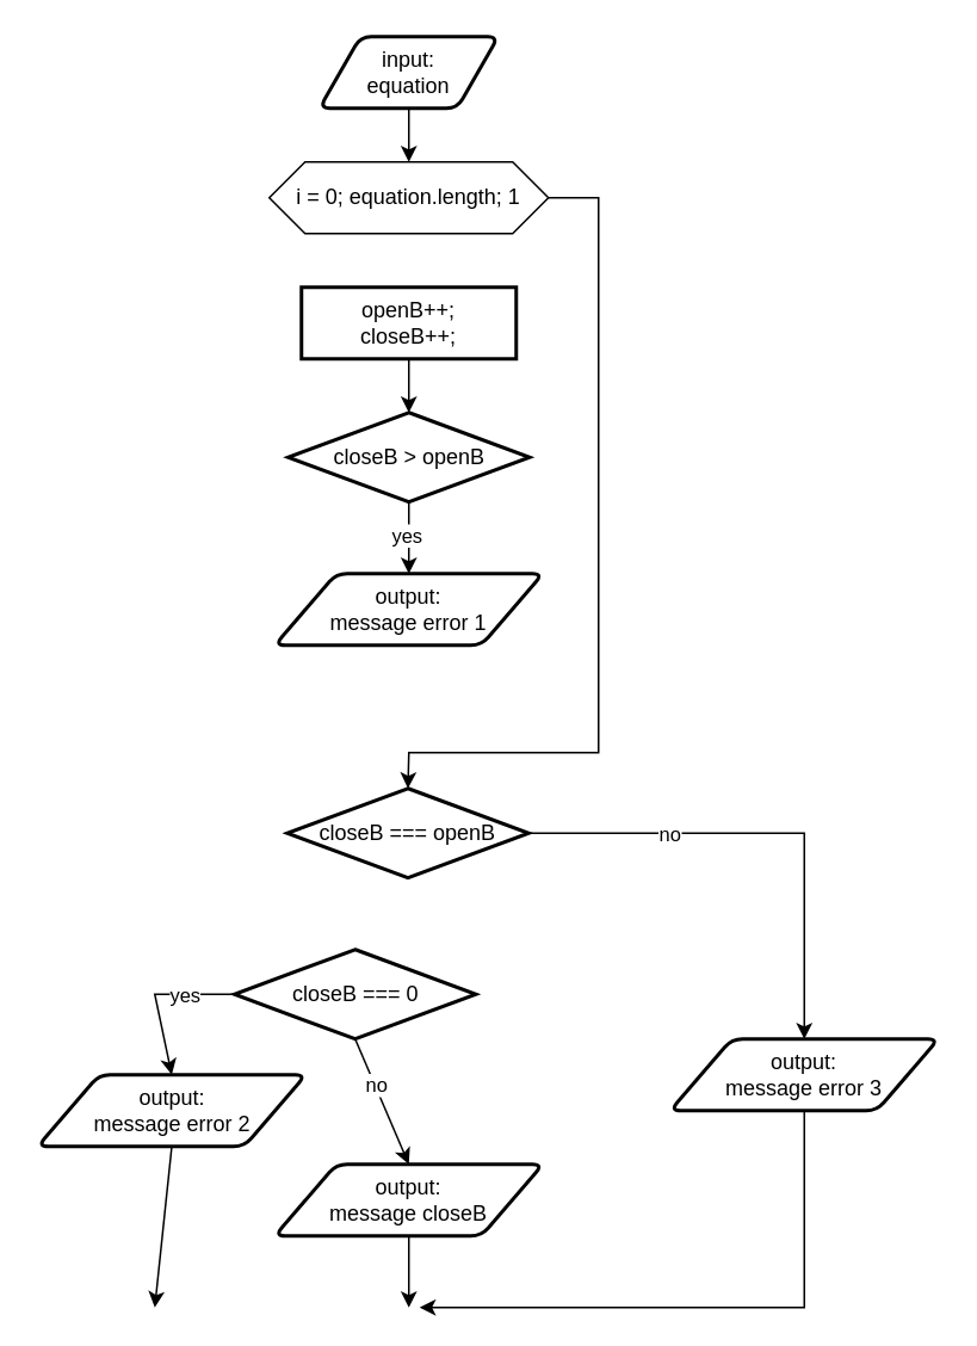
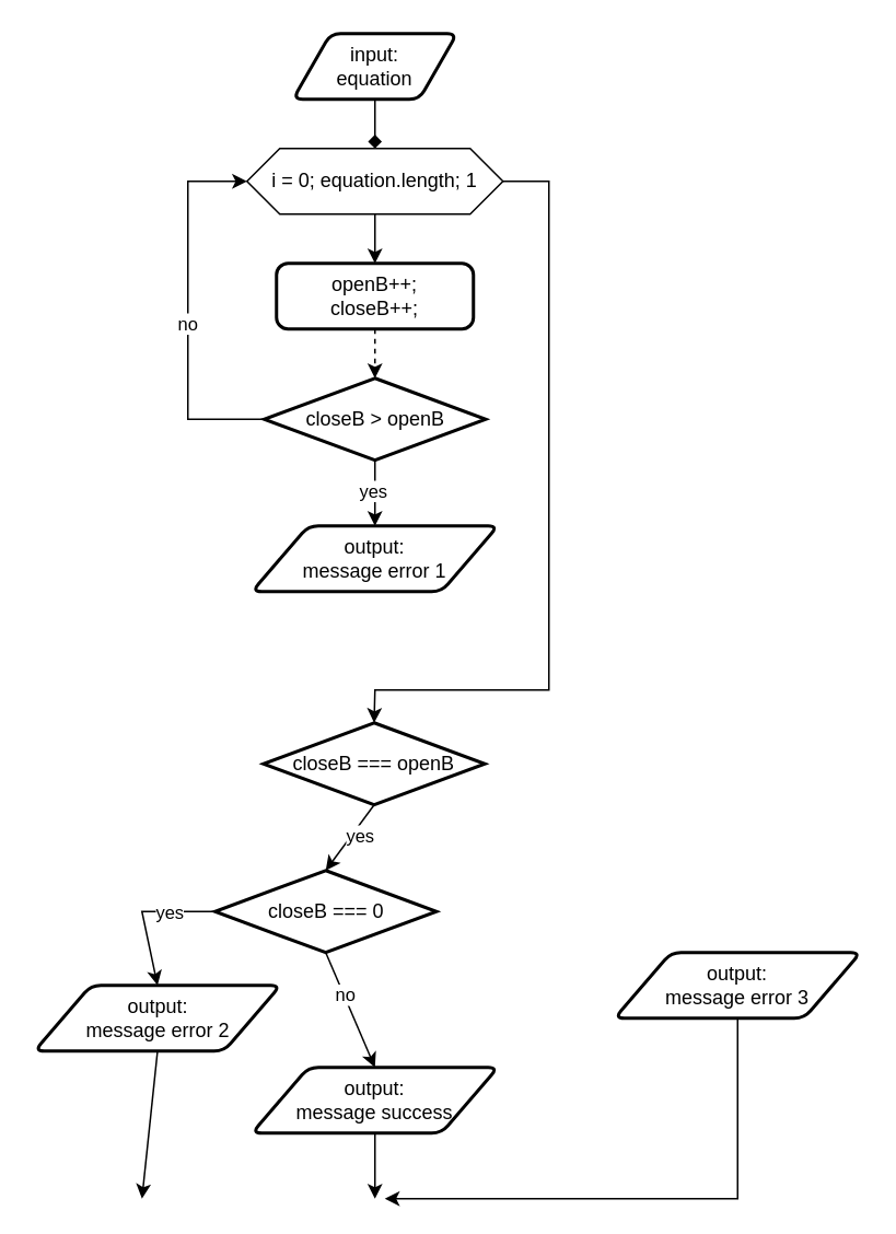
- <mxCell id="12" value="" style="endArrow=classic;html=1;rounded=0;exitX=0.5;exitY=1;exitDx=0;exitDy=0;" edge="1" parent="1" source="2" target="11"><mxGeometry width="50" height="50" relative="1" as="geometry"><mxPoint x="74" y="60" as="sourcePoint" /><mxPoint x="124" y="10" as="targetPoint" /></mxGeometry></mxCell>
+ <mxCell id="12" value="" style="endArrow=diamond;html=1;rounded=0;exitX=0.5;exitY=1;exitDx=0;exitDy=0;" edge="1" parent="1" source="2" target="11"><mxGeometry width="50" height="50" relative="1" as="geometry"><mxPoint x="74" y="60" as="sourcePoint" /><mxPoint x="124" y="10" as="targetPoint" /></mxGeometry></mxCell>
+ <mxCell id="13" value="" style="endArrow=classic;html=1;rounded=0;exitX=0.5;exitY=1;exitDx=0;exitDy=0;" edge="1" parent="1" source="11" target="3"><mxGeometry width="50" height="50" relative="1" as="geometry"><mxPoint x="-6" y="170" as="sourcePoint" /><mxPoint x="44" y="120" as="targetPoint" /></mxGeometry></mxCell>
- <mxCell id="3" value="openB++;&lt;br&gt;closeB++;" style="whiteSpace=wrap;html=1;absoluteArcSize=1;arcSize=14;strokeWidth=2;rounded=0;" vertex="1" parent="1"><mxGeometry x="168" y="160" width="120" height="40" as="geometry" /></mxCell>
+ <mxCell id="3" value="openB++;&lt;br&gt;closeB++;" style="rounded=1;whiteSpace=wrap;html=1;absoluteArcSize=1;arcSize=14;strokeWidth=2;" vertex="1" parent="1"><mxGeometry x="168" y="160" width="120" height="40" as="geometry" /></mxCell>
+ <mxCell id="15" value="" style="endArrow=classic;html=1;rounded=0;exitX=0;exitY=0.5;exitDx=0;exitDy=0;exitPerimeter=0;entryX=0;entryY=0.5;entryDx=0;entryDy=0;" edge="1" parent="1" source="4" target="11"><mxGeometry width="50" height="50" relative="1" as="geometry"><mxPoint x="-6" y="300" as="sourcePoint" /><mxPoint x="44" y="250" as="targetPoint" /><Array as="points"><mxPoint x="114" y="255" /><mxPoint x="114" y="110" /></Array></mxGeometry></mxCell>
+ <mxCell id="16" value="no" style="edgeLabel;html=1;align=center;verticalAlign=middle;resizable=0;points=[];" vertex="1" connectable="0" parent="15"><mxGeometry x="-0.081" y="1" relative="1" as="geometry"><mxPoint as="offset" /></mxGeometry></mxCell>
- <mxCell id="14" value="" style="endArrow=classic;html=1;rounded=0;exitX=0.5;exitY=1;exitDx=0;exitDy=0;entryX=0.5;entryY=0;entryDx=0;entryDy=0;entryPerimeter=0;" edge="1" parent="1" source="3" target="4"><mxGeometry width="50" height="50" relative="1" as="geometry"><mxPoint x="4" y="230" as="sourcePoint" /><mxPoint x="54" y="180" as="targetPoint" /></mxGeometry></mxCell>
+ <mxCell id="14" value="" style="endArrow=classic;html=1;rounded=0;exitX=0.5;exitY=1;exitDx=0;exitDy=0;entryX=0.5;entryY=0;entryDx=0;entryDy=0;entryPerimeter=0;dashed=1;" edge="1" parent="1" source="3" target="4"><mxGeometry width="50" height="50" relative="1" as="geometry"><mxPoint x="4" y="230" as="sourcePoint" /><mxPoint x="54" y="180" as="targetPoint" /></mxGeometry></mxCell>
- <mxCell id="24" value="" style="endArrow=classic;html=1;rounded=0;exitX=1;exitY=0.5;exitDx=0;exitDy=0;exitPerimeter=0;entryX=0.5;entryY=0;entryDx=0;entryDy=0;" edge="1" parent="1" source="6" target="10"><mxGeometry width="50" height="50" relative="1" as="geometry"><mxPoint x="54" y="560" as="sourcePoint" /><mxPoint x="104" y="510" as="targetPoint" /><Array as="points"><mxPoint x="449" y="465" /></Array></mxGeometry></mxCell>
- <mxCell id="25" value="no" style="edgeLabel;html=1;align=center;verticalAlign=middle;resizable=0;points=[];" vertex="1" connectable="0" parent="24"><mxGeometry x="-0.423" y="-2" relative="1" as="geometry"><mxPoint y="-2" as="offset" /></mxGeometry></mxCell>
+ <mxCell id="20" value="" style="endArrow=classic;html=1;rounded=0;exitX=0.5;exitY=1;exitDx=0;exitDy=0;exitPerimeter=0;entryX=0.5;entryY=0;entryDx=0;entryDy=0;entryPerimeter=0;" edge="1" parent="1" source="6" target="8"><mxGeometry width="50" height="50" relative="1" as="geometry"><mxPoint x="-46" y="520" as="sourcePoint" /><mxPoint x="4" y="470" as="targetPoint" /></mxGeometry></mxCell>
+ <mxCell id="21" value="yes" style="edgeLabel;html=1;align=center;verticalAlign=middle;resizable=0;points=[];" vertex="1" connectable="0" parent="20"><mxGeometry x="-0.381" y="-1" relative="1" as="geometry"><mxPoint x="1" y="7" as="offset" /></mxGeometry></mxCell>
- <mxCell id="9" value="output:&lt;br&gt;message closeB" style="shape=parallelogram;html=1;strokeWidth=2;perimeter=parallelogramPerimeter;whiteSpace=wrap;rounded=1;arcSize=12;size=0.23;" vertex="1" parent="1"><mxGeometry x="153" y="650" width="150" height="40" as="geometry" /></mxCell>
+ <mxCell id="9" value="output:&lt;br&gt;message success" style="shape=parallelogram;html=1;strokeWidth=2;perimeter=parallelogramPerimeter;whiteSpace=wrap;rounded=1;arcSize=12;size=0.23;" vertex="1" parent="1"><mxGeometry x="153" y="650" width="150" height="40" as="geometry" /></mxCell>
